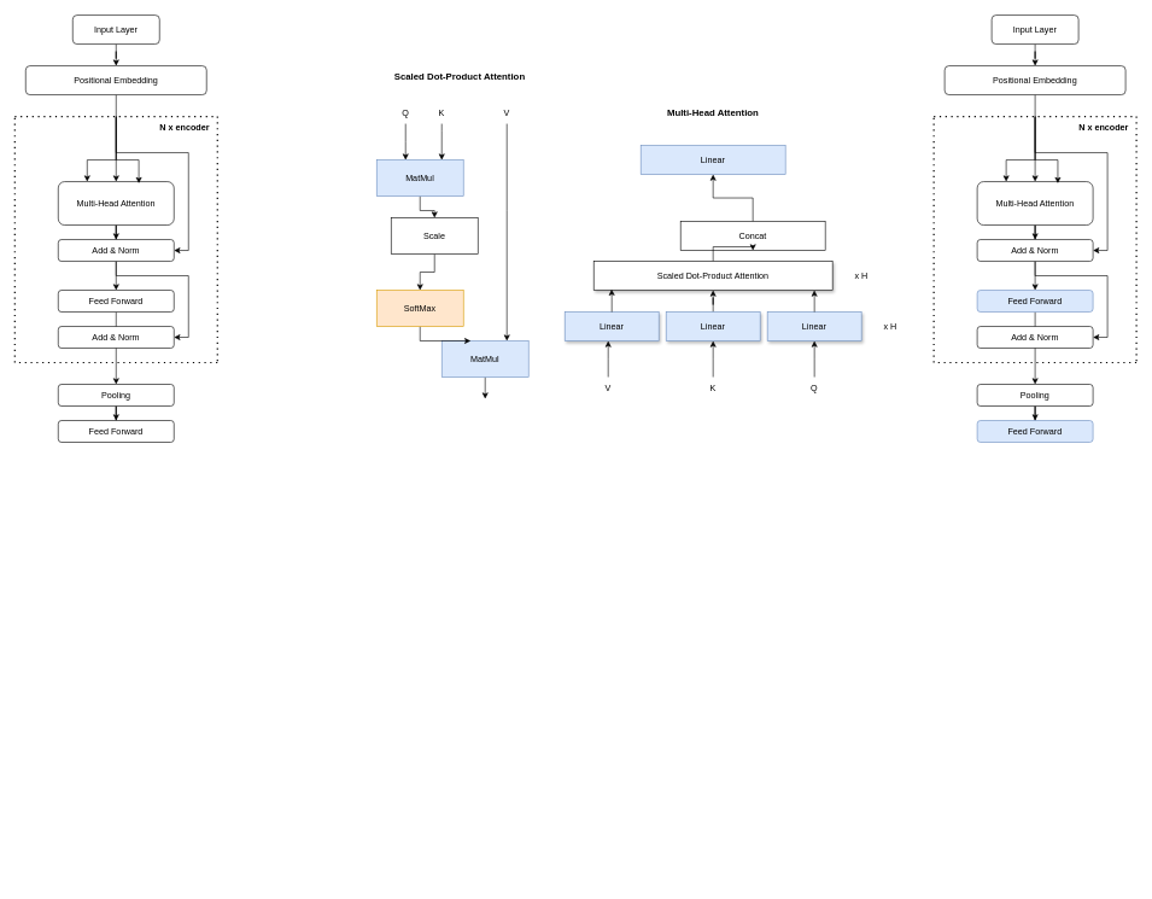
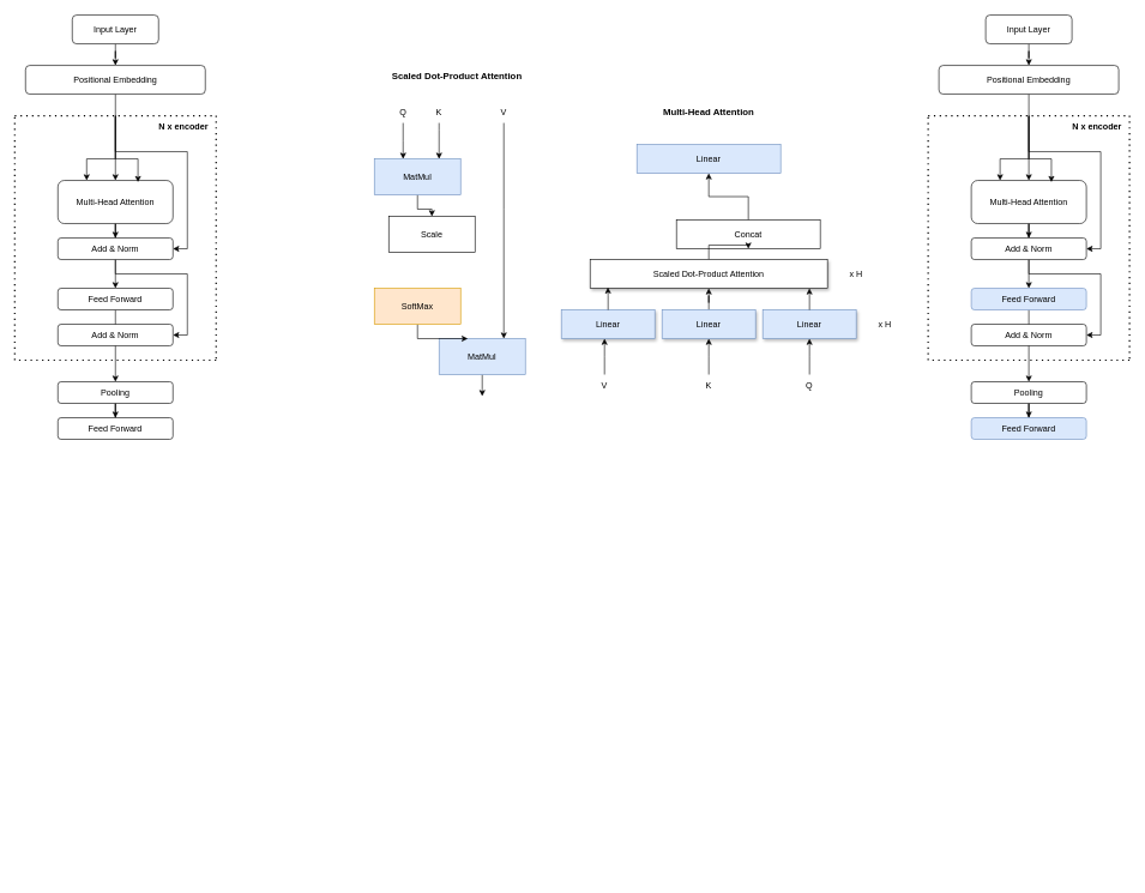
- <mxCell id="73" style="edgeStyle=orthogonalEdgeStyle;rounded=0;orthogonalLoop=1;jettySize=auto;html=1;entryX=0.5;entryY=0;entryDx=0;entryDy=0;" edge="1" parent="1" source="74" target="72"><mxGeometry relative="1" as="geometry" /></mxCell>
